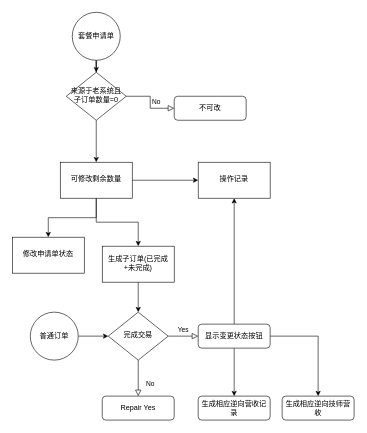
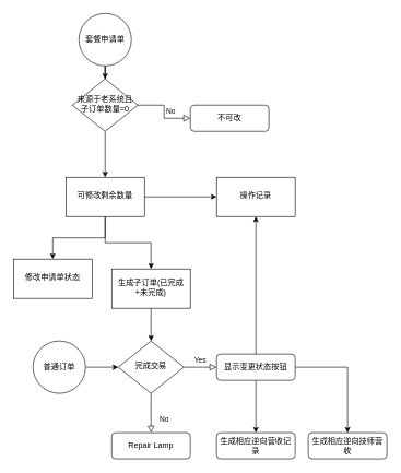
- <mxCell id="16" value="Repair Yes" style="rounded=1;whiteSpace=wrap;html=1;fontSize=12;glass=0;strokeWidth=1;shadow=0;" vertex="1" parent="1"><mxGeometry x="170" y="660" width="120" height="40" as="geometry" /></mxCell>
+ <mxCell id="16" value="Repair Lamp" style="rounded=1;whiteSpace=wrap;html=1;fontSize=12;glass=0;strokeWidth=1;shadow=0;" vertex="1" parent="1"><mxGeometry x="170" y="660" width="120" height="40" as="geometry" /></mxCell>
